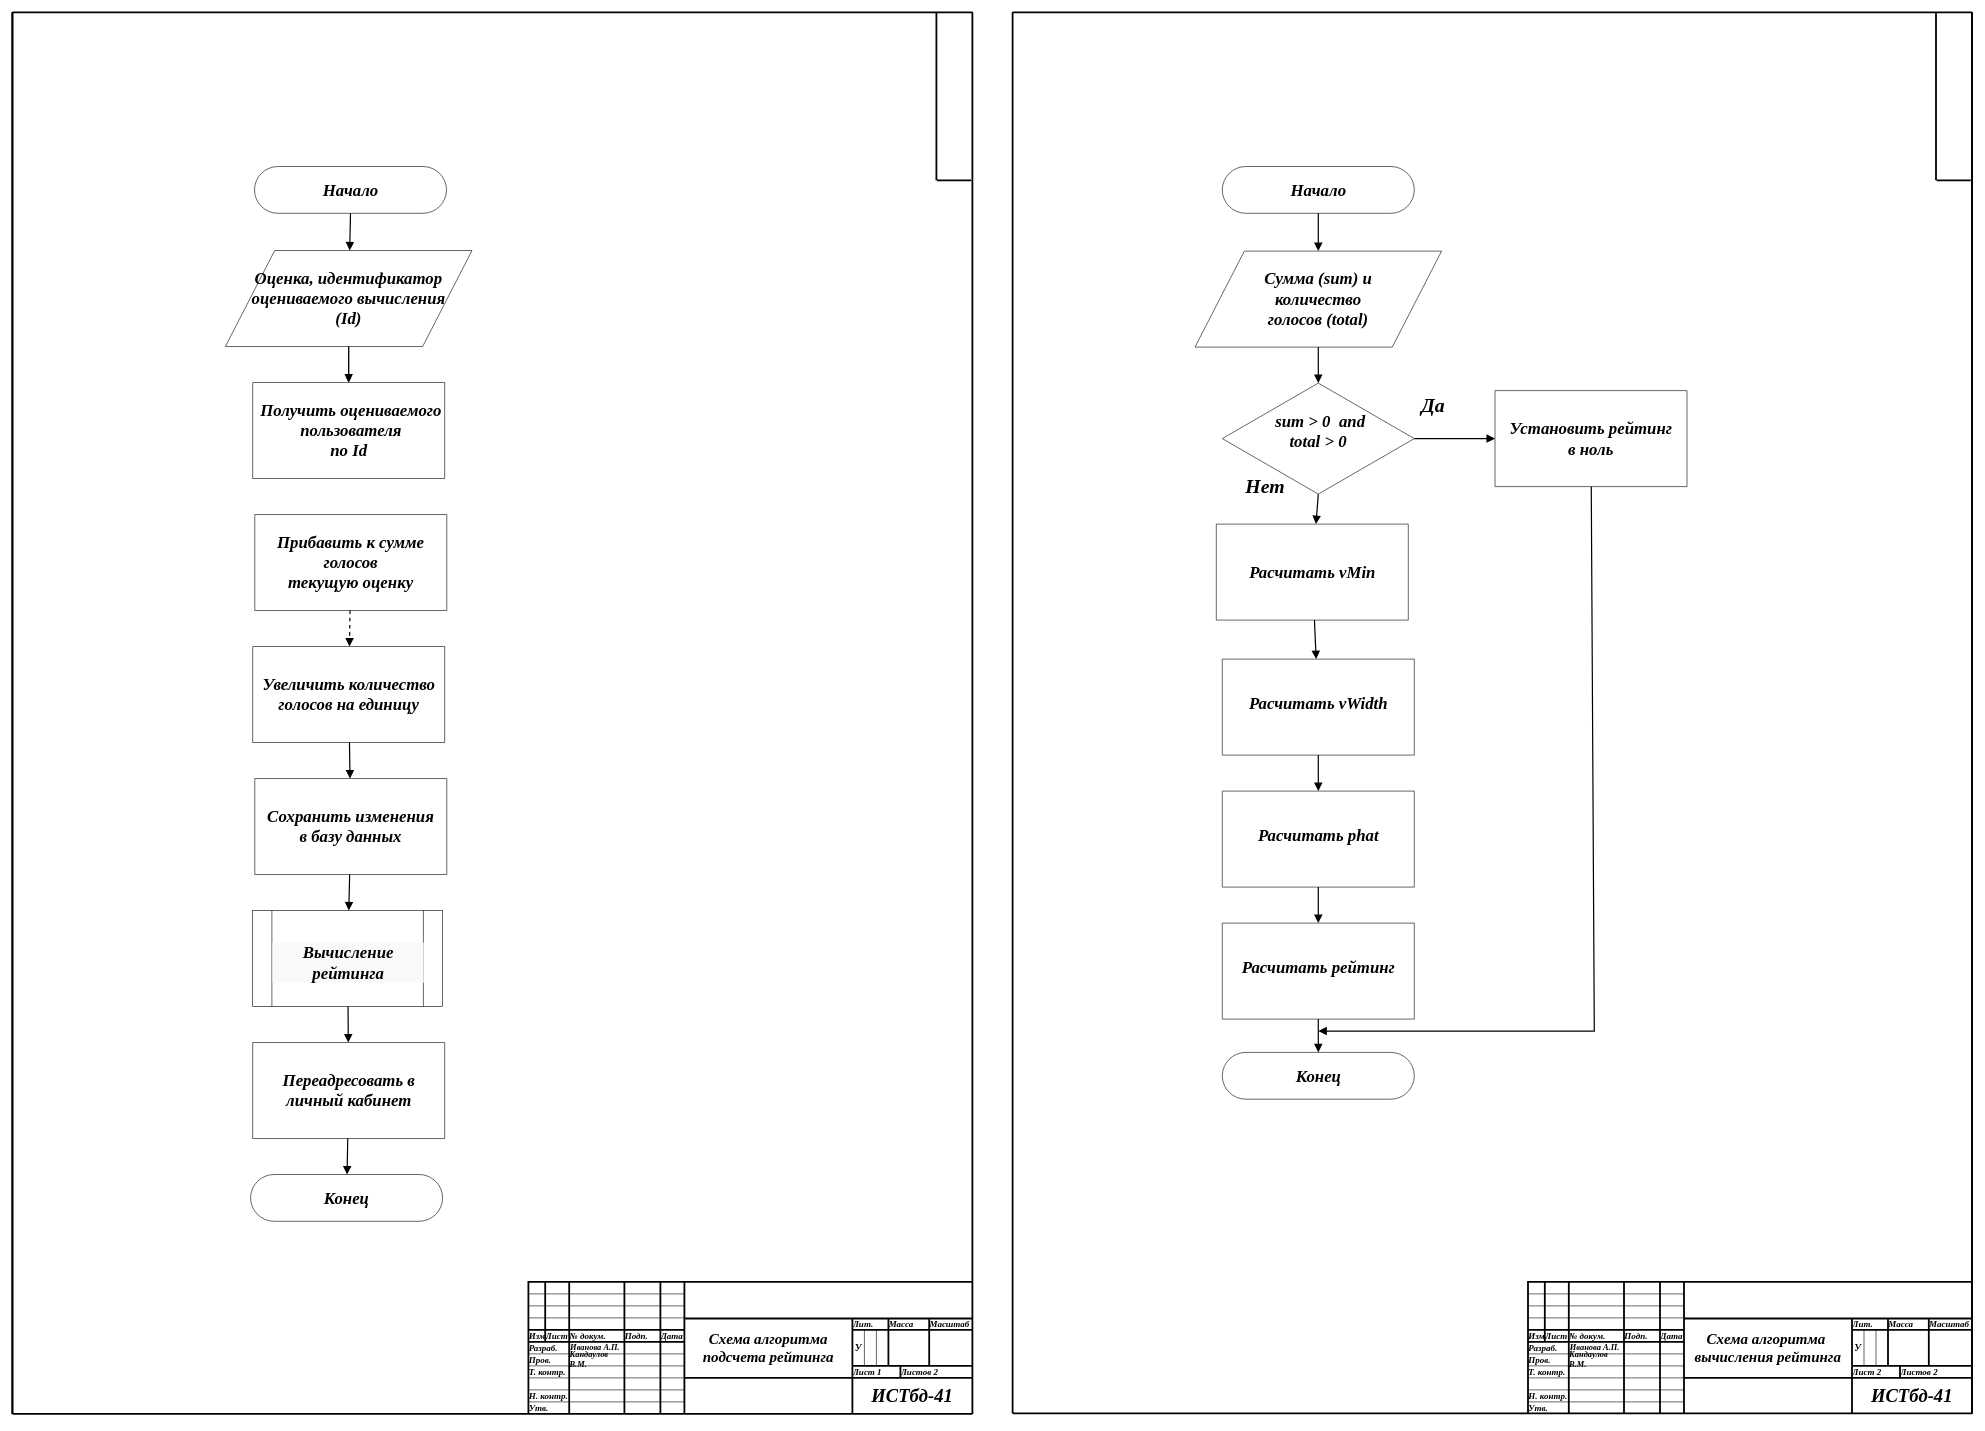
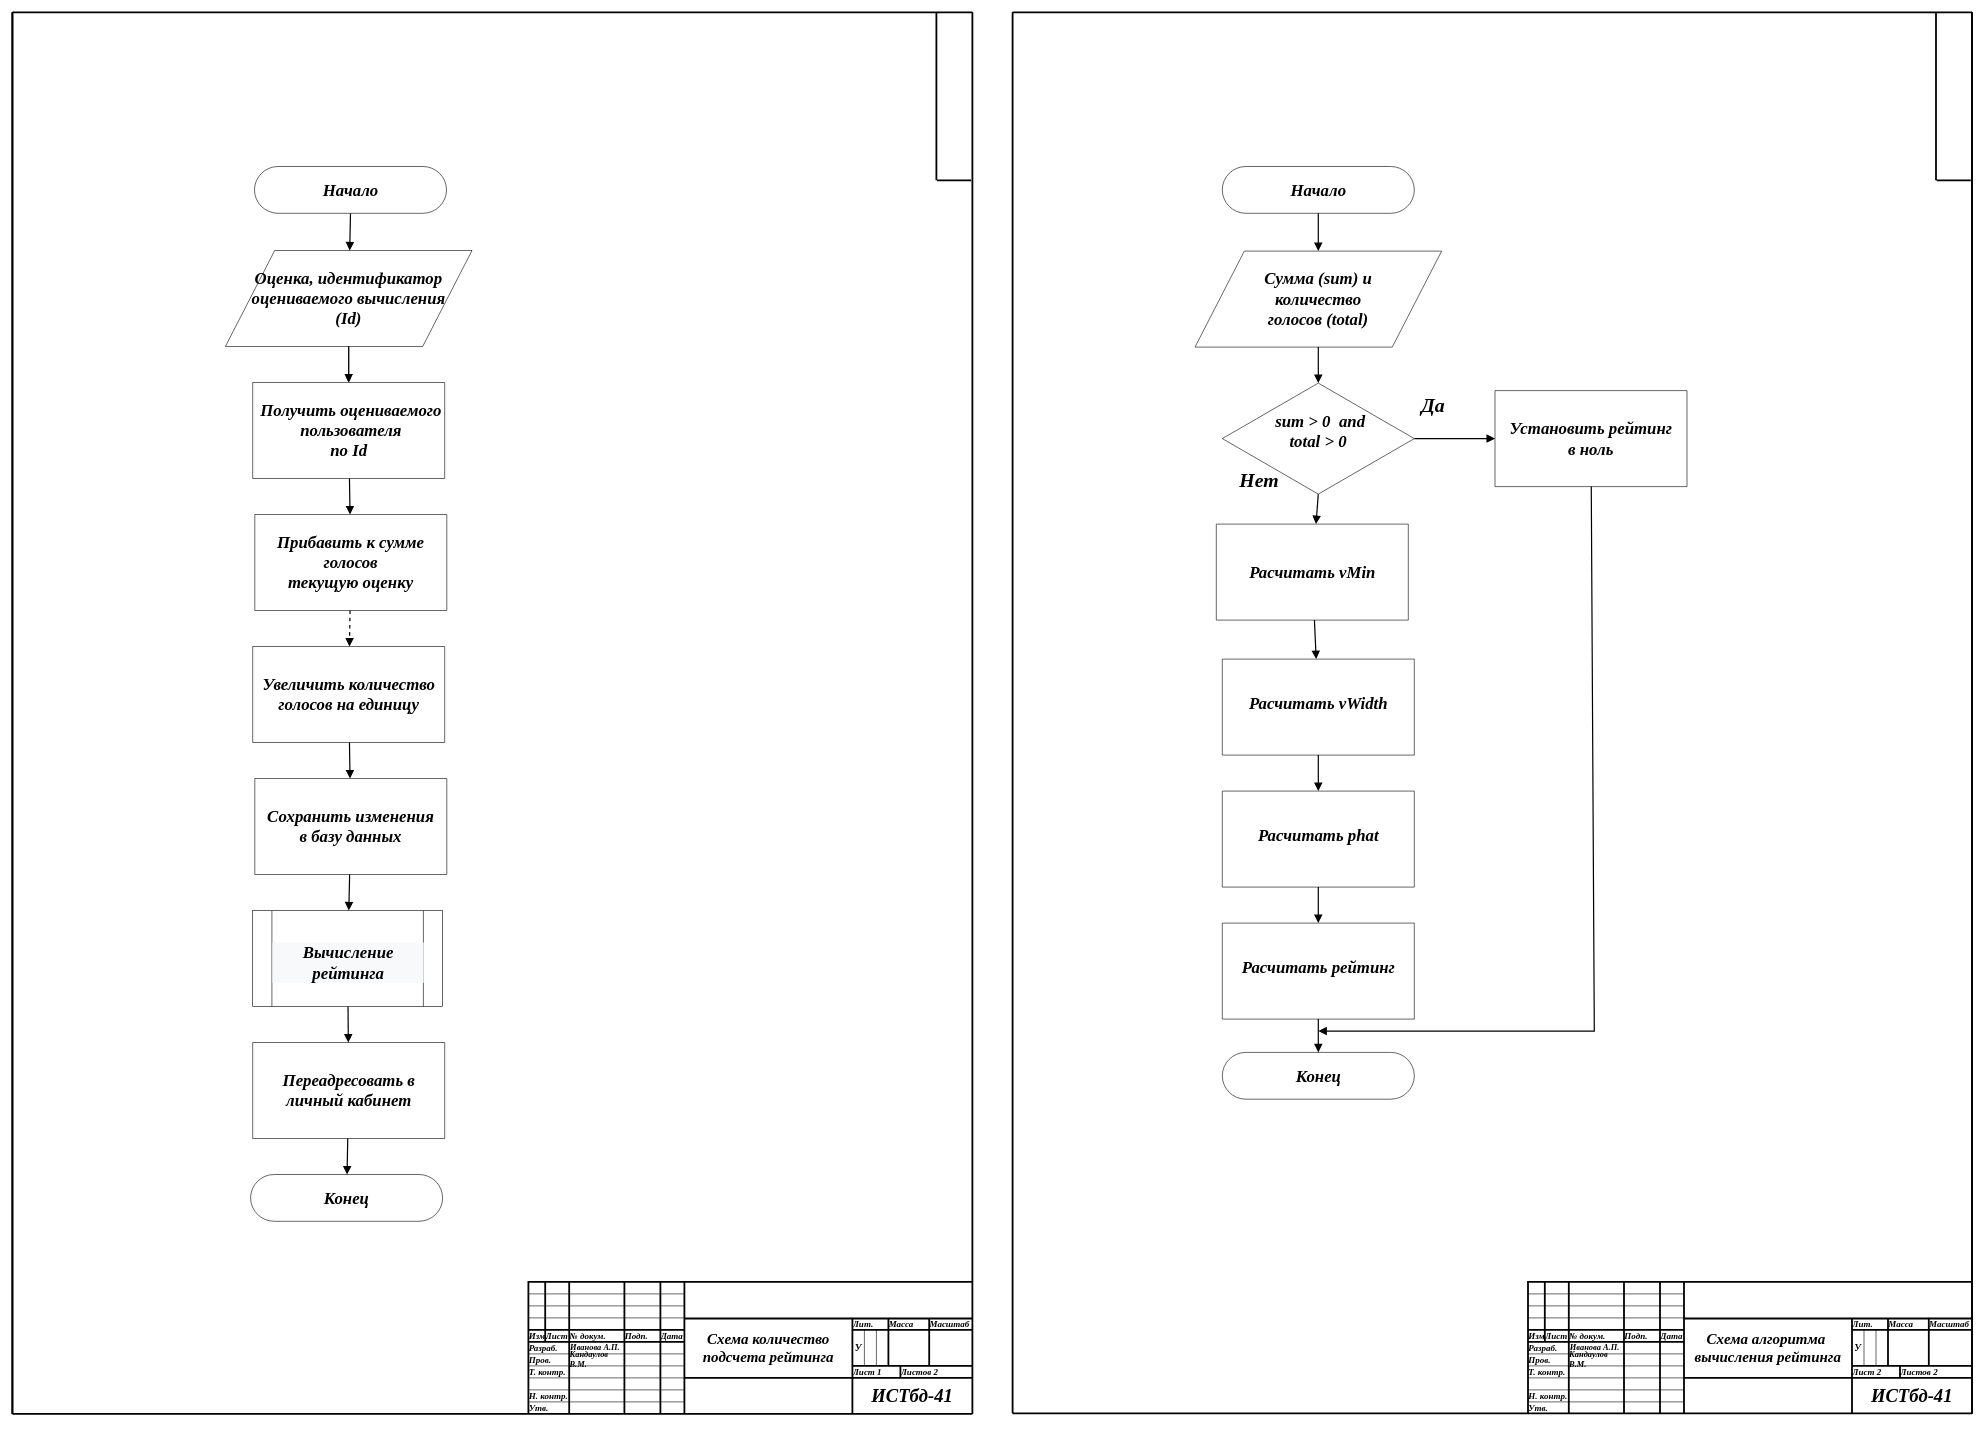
- <mxCell id="129" value="&lt;font style=&quot;font-size:33px;font-family:GOST type A;color:#000000;direction:ltr;letter-spacing:0px;line-height:120%;opacity:1&quot;&gt;&lt;i&gt;&lt;b&gt;Нет&lt;br/&gt;&lt;/b&gt;&lt;/i&gt;&lt;/font&gt;" style="verticalAlign=middle;align=center;vsdxID=318;fillColor=#FFFFFF;gradientColor=none;fillOpacity=0;shape=stencil(nZBLDoAgDERP0z3SIyjew0SURgSD+Lu9kMZoXLhwN9O+tukAlrNpJg1SzDH4QW/URgNYgZTkjA4UkwJUgGXng+6DX1zLfmoymdXo17xh5zmRJ6Q42BWCfc2oJfdAr+Yv+AP9Cb7OJ3H/2JG1HNGz/84klThPVCc=);strokeColor=#FFFFFF;strokeWidth=2;spacingTop=-1;spacingBottom=-1;spacingLeft=-1;spacingRight=-1;labelBackgroundColor=none;rounded=0;html=1;whiteSpace=wrap;" parent="127" vertex="1"><mxGeometry x="40" y="160" width="62" height="25" as="geometry" /></mxCell>
+ <mxCell id="129" value="&lt;font style=&quot;font-size:33px;font-family:GOST type A;color:#000000;direction:ltr;letter-spacing:0px;line-height:120%;opacity:1&quot;&gt;&lt;i&gt;&lt;b&gt;Нет&lt;br/&gt;&lt;/b&gt;&lt;/i&gt;&lt;/font&gt;" style="verticalAlign=middle;align=center;vsdxID=318;fillColor=#FFFFFF;gradientColor=none;fillOpacity=0;shape=stencil(nZBLDoAgDERP0z3SIyjew0SURgSD+Lu9kMZoXLhwN9O+tukAlrNpJg1SzDH4QW/URgNYgZTkjA4UkwJUgGXng+6DX1zLfmoymdXo17xh5zmRJ6Q42BWCfc2oJfdAr+Yv+AP9Cb7OJ3H/2JG1HNGz/84klThPVCc=);strokeColor=#FFFFFF;strokeWidth=2;spacingTop=-1;spacingBottom=-1;spacingLeft=-1;spacingRight=-1;labelBackgroundColor=none;rounded=0;html=1;whiteSpace=wrap;" parent="127" vertex="1"><mxGeometry x="30" y="150" width="62" height="25" as="geometry" /></mxCell>
+ <mxCell id="141" value="" style="vsdxID=235;edgeStyle=none;startArrow=none;endArrow=block;startSize=5;endSize=9;strokeWidth=2;spacingTop=0;spacingBottom=0;spacingLeft=0;spacingRight=0;verticalAlign=middle;html=1;labelBackgroundColor=#ffffff;rounded=0;align=center;" parent="124" source="126" target="134" edge="1"><mxGeometry relative="1" as="geometry"><mxPoint x="10" as="offset" /><Array as="points" /><mxPoint x="603.5" y="375" as="sourcePoint" /><mxPoint x="602.19" y="437" as="targetPoint" /></mxGeometry></mxCell>
- <mxCell id="101" value="&lt;p style=&quot;margin-left: 0 ; margin-right: 0 ; margin-top: 0px ; margin-bottom: 0px ; text-indent: 0 ; direction: rtl&quot;&gt;&lt;font style=&quot;font-size: 25px ; font-family: &amp;#34;gost type a&amp;#34; ; color: #000000 ; direction: ltr ; letter-spacing: 0px ; line-height: 120% ; opacity: 1&quot;&gt;&lt;i&gt;&lt;b&gt;Схема алгоритма подсчета рейтинга&lt;br&gt;&lt;/b&gt;&lt;/i&gt;&lt;/font&gt;&lt;/p&gt;" style="verticalAlign=middle;align=center;vsdxID=196;fillColor=none;gradientColor=none;shape=stencil(nZBLDoAgDERP0z3SIyjew0SURgSD+Lu9kMZoXLhwN9O+tukAlrNpJg1SzDH4QW/URgNYgZTkjA4UkwJUgGXng+6DX1zLfmoymdXo17xh5zmRJ6Q42BWCfc2oJfdAr+Yv+AP9Cb7OJ3H/2JG1HNGz/84klThPVCc=);strokeColor=none;labelBackgroundColor=none;rounded=0;html=1;whiteSpace=wrap;" parent="1" vertex="1"><mxGeometry x="1140" y="2196" width="280" height="100" as="geometry" /></mxCell>
+ <mxCell id="101" value="&lt;p style=&quot;margin-left: 0 ; margin-right: 0 ; margin-top: 0px ; margin-bottom: 0px ; text-indent: 0 ; direction: rtl&quot;&gt;&lt;font style=&quot;font-size: 25px ; font-family: &amp;#34;gost type a&amp;#34; ; color: #000000 ; direction: ltr ; letter-spacing: 0px ; line-height: 120% ; opacity: 1&quot;&gt;&lt;i&gt;&lt;b&gt;Схема количество подсчета рейтинга&lt;br&gt;&lt;/b&gt;&lt;/i&gt;&lt;/font&gt;&lt;/p&gt;" style="verticalAlign=middle;align=center;vsdxID=196;fillColor=none;gradientColor=none;shape=stencil(nZBLDoAgDERP0z3SIyjew0SURgSD+Lu9kMZoXLhwN9O+tukAlrNpJg1SzDH4QW/URgNYgZTkjA4UkwJUgGXng+6DX1zLfmoymdXo17xh5zmRJ6Q42BWCfc2oJfdAr+Yv+AP9Cb7OJ3H/2JG1HNGz/84klThPVCc=);strokeColor=none;labelBackgroundColor=none;rounded=0;html=1;whiteSpace=wrap;" parent="1" vertex="1"><mxGeometry x="1140" y="2196" width="280" height="100" as="geometry" /></mxCell>
